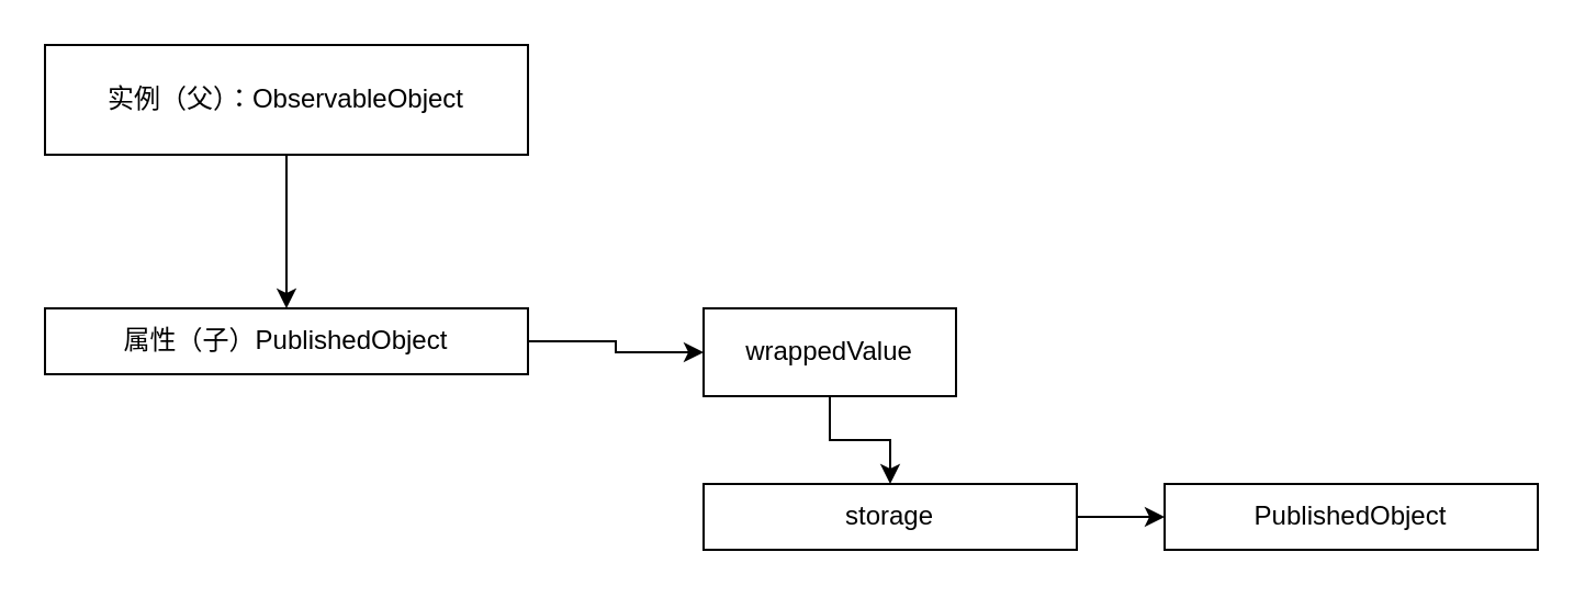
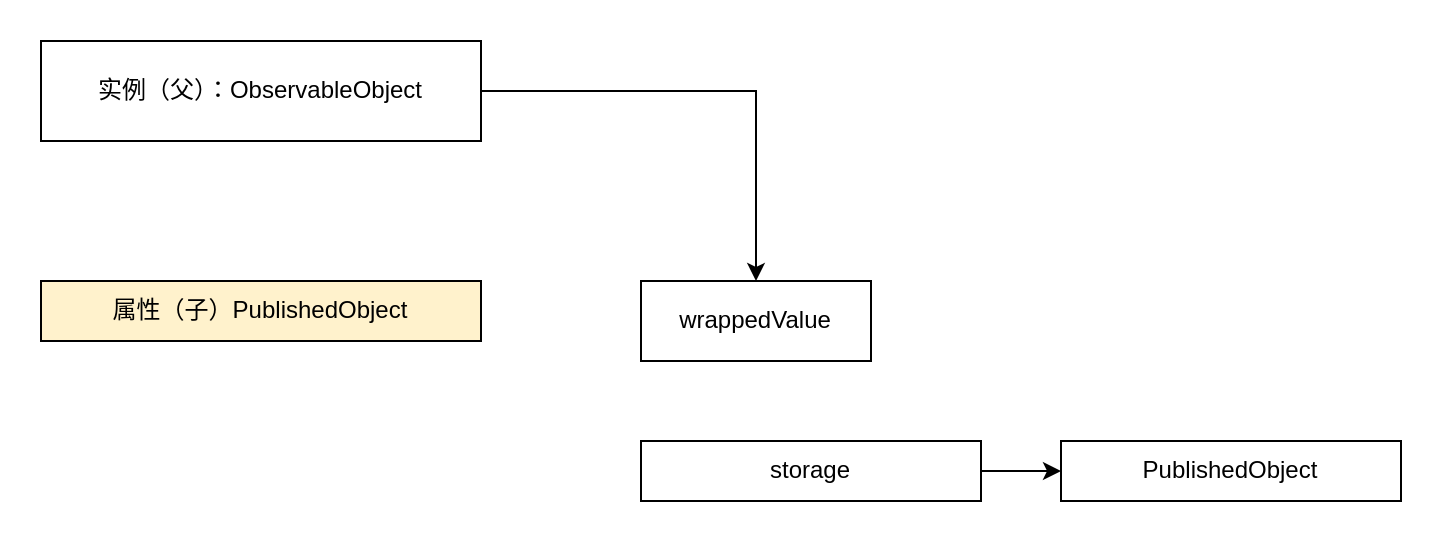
- <mxCell id="2" style="edgeStyle=orthogonalEdgeStyle;rounded=0;orthogonalLoop=1;jettySize=auto;html=1;entryX=0.5;entryY=0;entryDx=0;entryDy=0;" edge="1" parent="1" source="3" target="6"><mxGeometry relative="1" as="geometry" /></mxCell>
+ <mxCell id="2" style="edgeStyle=orthogonalEdgeStyle;rounded=0;orthogonalLoop=1;jettySize=auto;html=1;" edge="1" parent="1" source="3" target="7"><mxGeometry relative="1" as="geometry" /></mxCell>
- <mxCell id="6" value="&lt;span&gt;属性（子）PublishedObject&lt;/span&gt;" style="rounded=0;whiteSpace=wrap;html=1;" vertex="1" parent="1"><mxGeometry x="20" y="140" width="220" height="30" as="geometry" /></mxCell>
+ <mxCell id="6" value="&lt;span&gt;属性（子）PublishedObject&lt;/span&gt;" style="rounded=0;whiteSpace=wrap;html=1;fillColor=#fff2cc;" vertex="1" parent="1"><mxGeometry x="20" y="140" width="220" height="30" as="geometry" /></mxCell>
- <mxCell id="4" style="edgeStyle=orthogonalEdgeStyle;rounded=0;orthogonalLoop=1;jettySize=auto;html=1;" edge="1" parent="1" source="6" target="7"><mxGeometry relative="1" as="geometry" /></mxCell>
- <mxCell id="5" style="edgeStyle=orthogonalEdgeStyle;rounded=0;orthogonalLoop=1;jettySize=auto;html=1;exitX=0.5;exitY=1;exitDx=0;exitDy=0;entryX=0.5;entryY=0;entryDx=0;entryDy=0;" edge="1" parent="1" source="7" target="9"><mxGeometry relative="1" as="geometry" /></mxCell>
